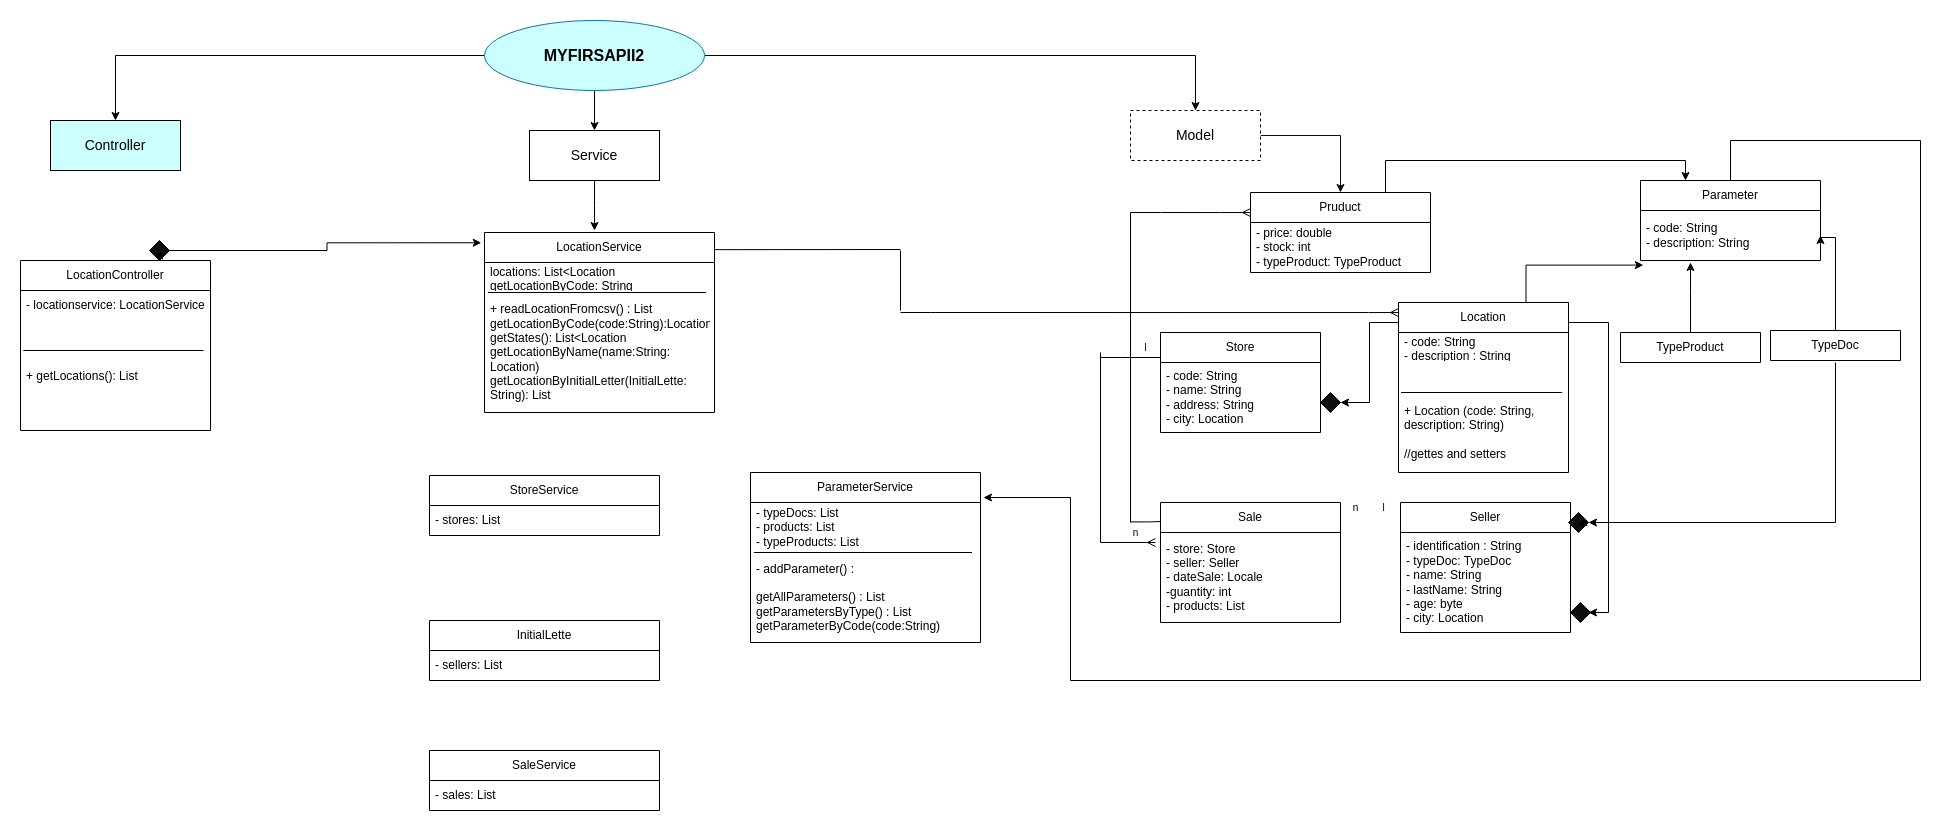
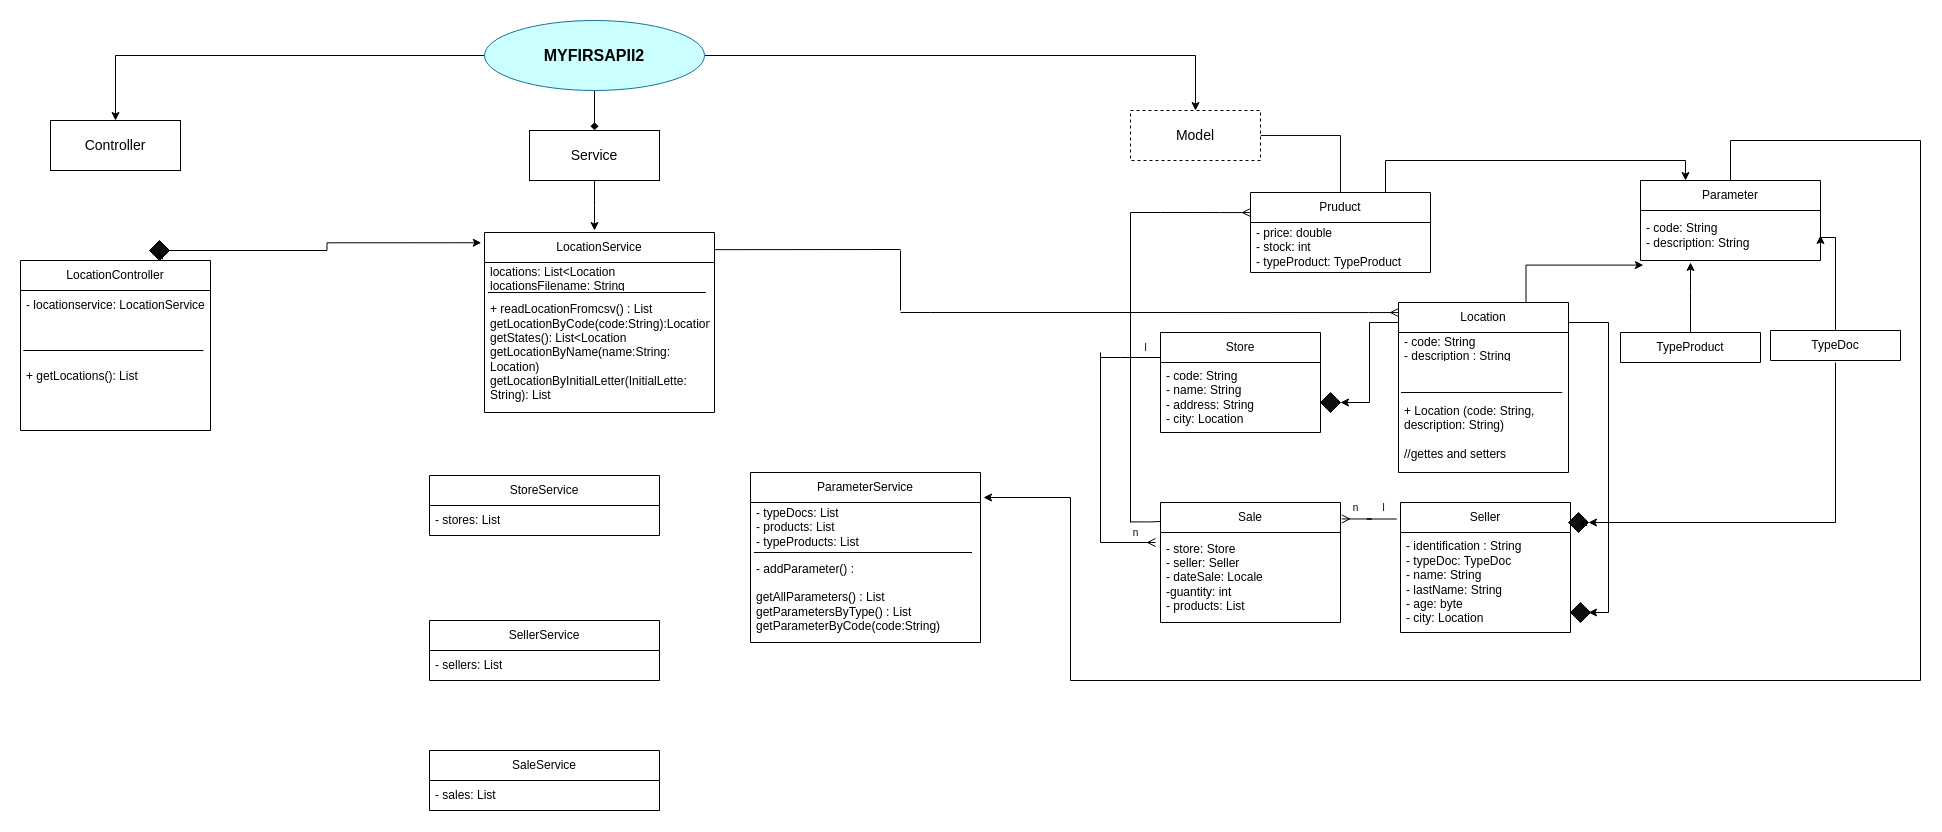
- <mxCell id="2" style="edgeStyle=orthogonalEdgeStyle;rounded=0;orthogonalLoop=1;jettySize=auto;html=1;entryX=0.5;entryY=0;entryDx=0;entryDy=0;" edge="1" parent="1" source="5" target="7"><mxGeometry relative="1" as="geometry" /></mxCell>
+ <mxCell id="2" style="edgeStyle=orthogonalEdgeStyle;rounded=0;orthogonalLoop=1;jettySize=auto;html=1;entryX=0.5;entryY=0;entryDx=0;entryDy=0;endArrow=diamond;" edge="1" parent="1" source="5" target="7"><mxGeometry relative="1" as="geometry" /></mxCell>
- <mxCell id="6" value="&lt;font style=&quot;font-size: 14px;&quot;&gt;Controller&lt;/font&gt;" style="rounded=0;whiteSpace=wrap;html=1;fillColor=#ccffff;" vertex="1" parent="1"><mxGeometry x="50" y="120" width="130" height="50" as="geometry" /></mxCell>
+ <mxCell id="6" value="&lt;font style=&quot;font-size: 14px;&quot;&gt;Controller&lt;/font&gt;" style="rounded=0;whiteSpace=wrap;html=1;" vertex="1" parent="1"><mxGeometry x="50" y="120" width="130" height="50" as="geometry" /></mxCell>
- <mxCell id="8" style="edgeStyle=orthogonalEdgeStyle;rounded=0;orthogonalLoop=1;jettySize=auto;html=1;exitX=1;exitY=0.5;exitDx=0;exitDy=0;entryX=0.5;entryY=0;entryDx=0;entryDy=0;strokeColor=#0E0E0E;fillColor=#0E0E0E;" edge="1" parent="1" source="9" target="42"><mxGeometry relative="1" as="geometry" /></mxCell>
+ <mxCell id="8" style="edgeStyle=orthogonalEdgeStyle;rounded=0;orthogonalLoop=1;jettySize=auto;html=1;exitX=1;exitY=0.5;exitDx=0;exitDy=0;entryX=0.5;entryY=0;entryDx=0;entryDy=0;strokeColor=#0E0E0E;fillColor=#0E0E0E;endArrow=none;" edge="1" parent="1" source="9" target="42"><mxGeometry relative="1" as="geometry" /></mxCell>
- <mxCell id="29" value="&lt;div&gt;locations: List&amp;lt;Location&lt;/div&gt;&lt;div&gt;getLocationByCode: String&lt;/div&gt;" style="text;strokeColor=none;fillColor=none;align=left;verticalAlign=middle;spacingLeft=4;spacingRight=4;overflow=hidden;points=[[0,0.5],[1,0.5]];portConstraint=eastwest;rotatable=0;whiteSpace=wrap;html=1;" vertex="1" parent="28"><mxGeometry y="30" width="230" height="30" as="geometry" /></mxCell>
+ <mxCell id="29" value="&lt;div&gt;locations: List&amp;lt;Location&lt;/div&gt;&lt;div&gt;locationsFilename: String&lt;/div&gt;" style="text;strokeColor=none;fillColor=none;align=left;verticalAlign=middle;spacingLeft=4;spacingRight=4;overflow=hidden;points=[[0,0.5],[1,0.5]];portConstraint=eastwest;rotatable=0;whiteSpace=wrap;html=1;" vertex="1" parent="28"><mxGeometry y="30" width="230" height="30" as="geometry" /></mxCell>
+ <mxCell id="67" value="" style="edgeStyle=entityRelationEdgeStyle;fontSize=12;html=1;endArrow=ERmany;rounded=0;entryX=1.007;entryY=0.137;entryDx=0;entryDy=0;entryPerimeter=0;exitX=-0.022;exitY=0.127;exitDx=0;exitDy=0;exitPerimeter=0;" edge="1" parent="1" source="19" target="17"><mxGeometry width="100" height="100" relative="1" as="geometry"><mxPoint x="1350" y="482" as="sourcePoint" /><mxPoint x="1908" y="632.06" as="targetPoint" /><Array as="points"><mxPoint x="1380" y="518" /><mxPoint x="1660.07" y="642" /><mxPoint x="1670.07" y="652" /><mxPoint x="1703.07" y="632" /><mxPoint x="1690.07" y="632" /><mxPoint x="1710.07" y="652" /></Array></mxGeometry></mxCell>
- <mxCell id="57" value="InitialLette" style="swimlane;fontStyle=0;childLayout=stackLayout;horizontal=1;startSize=30;horizontalStack=0;resizeParent=1;resizeParentMax=0;resizeLast=0;collapsible=1;marginBottom=0;whiteSpace=wrap;html=1;" vertex="1" parent="1"><mxGeometry x="429" y="620" width="230" height="60" as="geometry"><mxRectangle x="635" y="250" width="90" height="30" as="alternateBounds" /></mxGeometry></mxCell>
+ <mxCell id="57" value="SellerService" style="swimlane;fontStyle=0;childLayout=stackLayout;horizontal=1;startSize=30;horizontalStack=0;resizeParent=1;resizeParentMax=0;resizeLast=0;collapsible=1;marginBottom=0;whiteSpace=wrap;html=1;" vertex="1" parent="1"><mxGeometry x="429" y="620" width="230" height="60" as="geometry"><mxRectangle x="635" y="250" width="90" height="30" as="alternateBounds" /></mxGeometry></mxCell>
